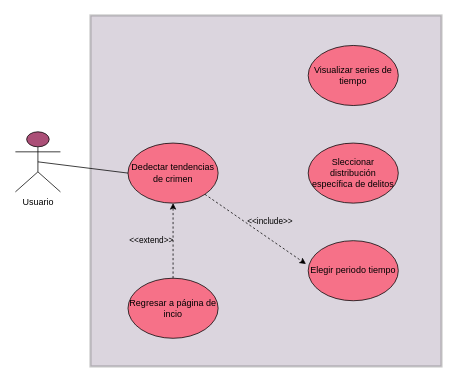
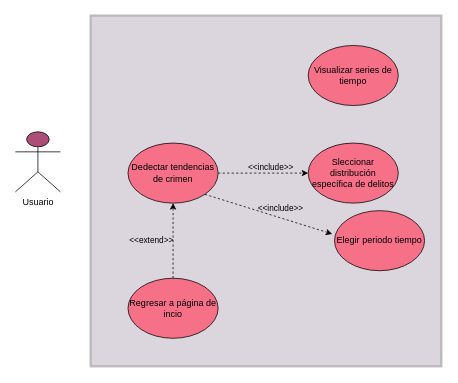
- <mxCell id="5" value="" style="endArrow=none;html=1;rounded=0;entryX=0;entryY=0.5;entryDx=0;entryDy=0;exitX=0.5;exitY=0.5;exitDx=0;exitDy=0;exitPerimeter=0;" parent="1" source="2" target="4" edge="1"><mxGeometry width="50" height="50" relative="1" as="geometry"><mxPoint x="90" y="230" as="sourcePoint" /><mxPoint x="140" y="240" as="targetPoint" /></mxGeometry></mxCell>
+ <mxCell id="8" value="" style="endArrow=classic;html=1;rounded=0;exitX=1;exitY=0.5;exitDx=0;exitDy=0;entryX=0;entryY=0.5;entryDx=0;entryDy=0;dashed=1;" parent="1" source="4" target="7" edge="1"><mxGeometry width="50" height="50" relative="1" as="geometry"><mxPoint x="240" y="330" as="sourcePoint" /><mxPoint x="290" y="280" as="targetPoint" /></mxGeometry></mxCell>
+ <mxCell id="9" value="&amp;lt;&amp;lt;include&amp;gt;&amp;gt;" style="edgeLabel;html=1;align=center;verticalAlign=middle;resizable=0;points=[];labelBackgroundColor=none;" parent="8" vertex="1" connectable="0"><mxGeometry x="-0.179" y="4" relative="1" as="geometry"><mxPoint x="20" y="-4" as="offset" /></mxGeometry></mxCell>
- <mxCell id="10" value="Elegir periodo tiempo" style="ellipse;whiteSpace=wrap;html=1;strokeWidth=1;fillColor=#F67188;" parent="1" vertex="1"><mxGeometry x="410" y="320" width="120" height="80" as="geometry" /></mxCell>
+ <mxCell id="10" value="Elegir periodo tiempo" style="ellipse;whiteSpace=wrap;html=1;strokeWidth=1;fillColor=#F67188;" parent="1" vertex="1"><mxGeometry x="445" y="280" width="120" height="80" as="geometry" /></mxCell>
